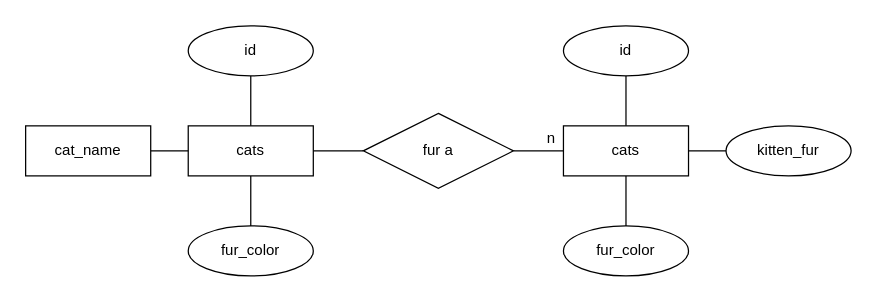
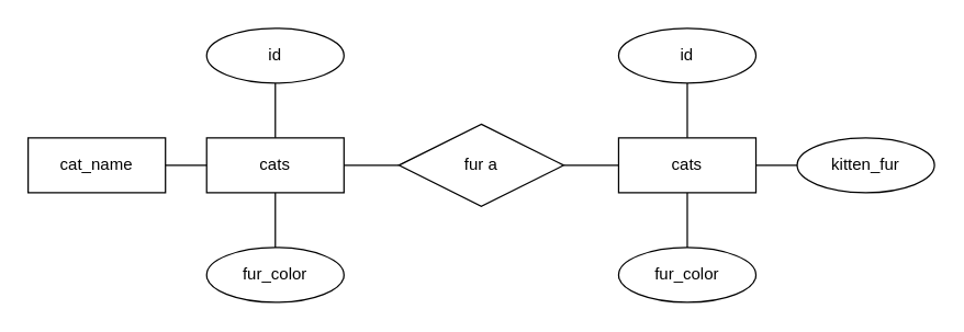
- <mxCell id="19" value="n" style="text;html=1;align=center;verticalAlign=middle;resizable=0;points=[];autosize=1;strokeColor=none;" vertex="1" parent="1"><mxGeometry x="430" y="100" width="20" height="20" as="geometry" /></mxCell>
